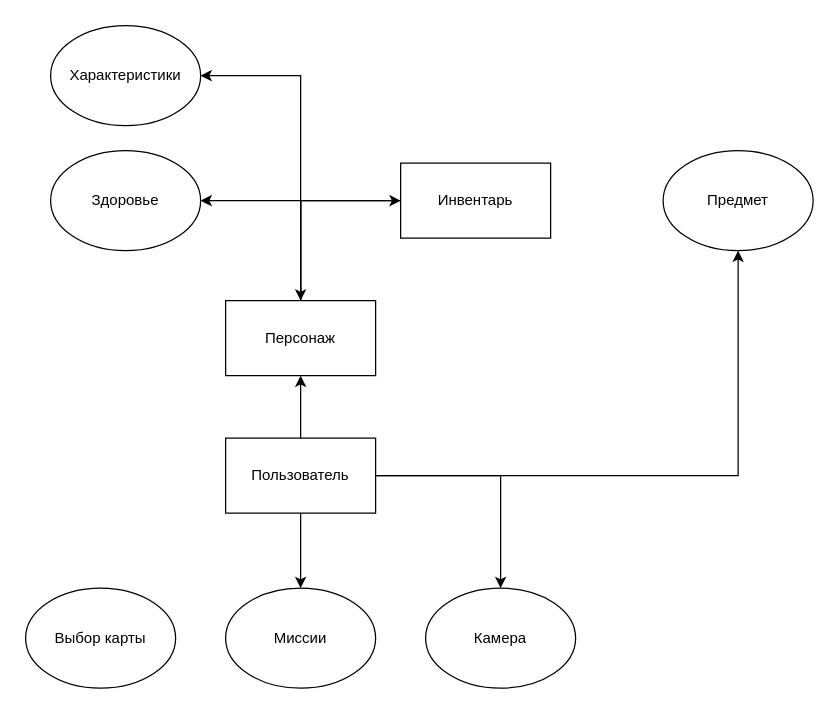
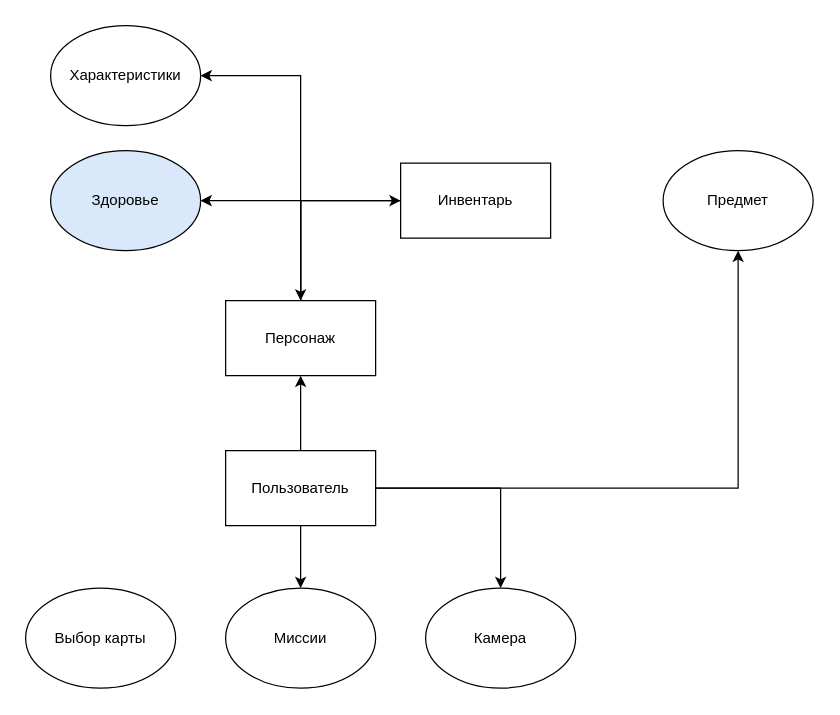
- <mxCell id="7" value="Здоровье" style="ellipse;whiteSpace=wrap;html=1;" vertex="1" parent="1"><mxGeometry x="40" y="120" width="120" height="80" as="geometry" /></mxCell>
+ <mxCell id="7" value="Здоровье" style="ellipse;whiteSpace=wrap;html=1;fillColor=#dae8fc;" vertex="1" parent="1"><mxGeometry x="40" y="120" width="120" height="80" as="geometry" /></mxCell>
- <mxCell id="12" value="Пользователь" style="rounded=0;whiteSpace=wrap;html=1;" vertex="1" parent="1"><mxGeometry x="180" y="350" width="120" height="60" as="geometry" /></mxCell>
+ <mxCell id="12" value="Пользователь" style="rounded=0;whiteSpace=wrap;html=1;" vertex="1" parent="1"><mxGeometry x="180" y="360" width="120" height="60" as="geometry" /></mxCell>
